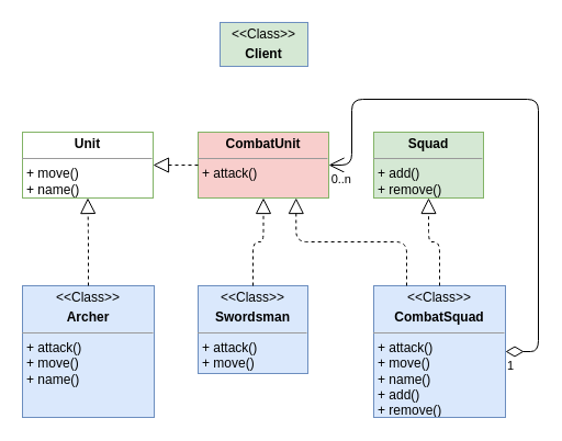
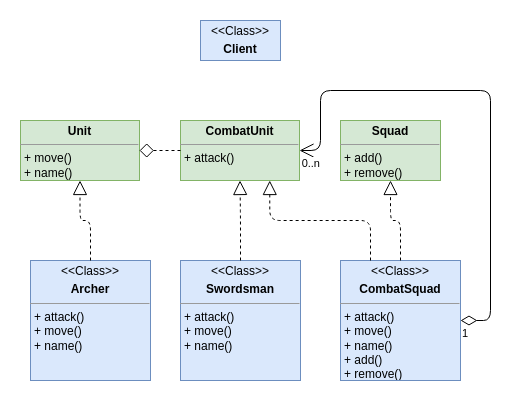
- <mxCell id="2" value="&lt;p style=&quot;margin: 0px ; margin-top: 4px ; text-align: center&quot;&gt;&amp;lt;&amp;lt;Class&amp;gt;&amp;gt;&lt;/p&gt;&lt;p style=&quot;margin: 0px ; margin-top: 4px ; text-align: center&quot;&gt;&lt;b&gt;Client&lt;/b&gt;&lt;/p&gt;" style="verticalAlign=top;align=left;overflow=fill;fontSize=12;fontFamily=Helvetica;html=1;fillColor=#d5e8d4;strokeColor=#6c8ebf;" parent="1" vertex="1"><mxGeometry x="200" y="20" width="80" height="40" as="geometry" /></mxCell>
+ <mxCell id="2" value="&lt;p style=&quot;margin: 0px ; margin-top: 4px ; text-align: center&quot;&gt;&amp;lt;&amp;lt;Class&amp;gt;&amp;gt;&lt;/p&gt;&lt;p style=&quot;margin: 0px ; margin-top: 4px ; text-align: center&quot;&gt;&lt;b&gt;Client&lt;/b&gt;&lt;/p&gt;" style="verticalAlign=top;align=left;overflow=fill;fontSize=12;fontFamily=Helvetica;html=1;fillColor=#dae8fc;strokeColor=#6c8ebf;" parent="1" vertex="1"><mxGeometry x="200" y="20" width="80" height="40" as="geometry" /></mxCell>
- <mxCell id="6" value="&lt;p style=&quot;margin: 0px ; margin-top: 4px ; text-align: center&quot;&gt;&lt;b&gt;Unit&lt;/b&gt;&lt;/p&gt;&lt;hr size=&quot;1&quot;&gt;&lt;p style=&quot;margin: 0px ; margin-left: 4px&quot;&gt;+ move()&lt;/p&gt;&lt;p style=&quot;margin: 0px ; margin-left: 4px&quot;&gt;+ name()&lt;/p&gt;" style="verticalAlign=top;align=left;overflow=fill;fontSize=12;fontFamily=Helvetica;html=1;fillColor=#ffffff;strokeColor=#82b366;" parent="1" vertex="1"><mxGeometry x="20" y="120" width="119" height="60" as="geometry" /></mxCell>
+ <mxCell id="6" value="&lt;p style=&quot;margin: 0px ; margin-top: 4px ; text-align: center&quot;&gt;&lt;b&gt;Unit&lt;/b&gt;&lt;/p&gt;&lt;hr size=&quot;1&quot;&gt;&lt;p style=&quot;margin: 0px ; margin-left: 4px&quot;&gt;+ move()&lt;/p&gt;&lt;p style=&quot;margin: 0px ; margin-left: 4px&quot;&gt;+ name()&lt;/p&gt;" style="verticalAlign=top;align=left;overflow=fill;fontSize=12;fontFamily=Helvetica;html=1;fillColor=#d5e8d4;strokeColor=#82b366;" parent="1" vertex="1"><mxGeometry x="20" y="120" width="119" height="60" as="geometry" /></mxCell>
- <mxCell id="9" value="" style="endArrow=block;dashed=1;endFill=0;endSize=12;html=1;exitX=0;exitY=0.5;exitDx=0;exitDy=0;entryX=1;entryY=0.5;entryDx=0;entryDy=0;" parent="1" source="5" target="6" edge="1"><mxGeometry width="160" relative="1" as="geometry"><mxPoint x="170" y="170" as="sourcePoint" /><mxPoint x="160" y="190" as="targetPoint" /></mxGeometry></mxCell>
+ <mxCell id="9" value="" style="endArrow=diamond;dashed=1;endFill=0;endSize=12;html=1;exitX=0;exitY=0.5;exitDx=0;exitDy=0;entryX=1;entryY=0.5;entryDx=0;entryDy=0;" parent="1" source="5" target="6" edge="1"><mxGeometry width="160" relative="1" as="geometry"><mxPoint x="170" y="170" as="sourcePoint" /><mxPoint x="160" y="190" as="targetPoint" /></mxGeometry></mxCell>
- <mxCell id="5" value="&lt;p style=&quot;margin: 0px ; margin-top: 4px ; text-align: center&quot;&gt;&lt;b&gt;CombatUnit&lt;/b&gt;&lt;/p&gt;&lt;hr size=&quot;1&quot;&gt;&lt;p style=&quot;margin: 0px ; margin-left: 4px&quot;&gt;+ attack()&lt;/p&gt;" style="verticalAlign=top;align=left;overflow=fill;fontSize=12;fontFamily=Helvetica;html=1;fillColor=#f8cecc;strokeColor=#82b366;" parent="1" vertex="1"><mxGeometry x="180" y="120" width="119" height="60" as="geometry" /></mxCell>
+ <mxCell id="5" value="&lt;p style=&quot;margin: 0px ; margin-top: 4px ; text-align: center&quot;&gt;&lt;b&gt;CombatUnit&lt;/b&gt;&lt;/p&gt;&lt;hr size=&quot;1&quot;&gt;&lt;p style=&quot;margin: 0px ; margin-left: 4px&quot;&gt;+ attack()&lt;/p&gt;" style="verticalAlign=top;align=left;overflow=fill;fontSize=12;fontFamily=Helvetica;html=1;fillColor=#d5e8d4;strokeColor=#82b366;" parent="1" vertex="1"><mxGeometry x="180" y="120" width="119" height="60" as="geometry" /></mxCell>
- <mxCell id="10" value="&lt;p style=&quot;margin: 0px ; margin-top: 4px ; text-align: center&quot;&gt;&amp;lt;&amp;lt;Class&amp;gt;&amp;gt;&lt;/p&gt;&lt;p style=&quot;margin: 0px ; margin-top: 4px ; text-align: center&quot;&gt;&lt;b&gt;Swordsman&lt;/b&gt;&lt;/p&gt;&lt;hr size=&quot;1&quot;&gt;&lt;p style=&quot;margin: 0px 0px 0px 4px&quot;&gt;+ attack()&lt;br&gt;&lt;/p&gt;&lt;p style=&quot;margin: 0px 0px 0px 4px&quot;&gt;+ move()&lt;/p&gt;&lt;p style=&quot;margin: 0px 0px 0px 4px&quot;&gt;+ name()&lt;/p&gt;" style="verticalAlign=top;align=left;overflow=fill;fontSize=12;fontFamily=Helvetica;html=1;fillColor=#dae8fc;strokeColor=#6c8ebf;" parent="1" vertex="1"><mxGeometry x="180" y="260" width="100" height="80" as="geometry" /></mxCell>
+ <mxCell id="10" value="&lt;p style=&quot;margin: 0px ; margin-top: 4px ; text-align: center&quot;&gt;&amp;lt;&amp;lt;Class&amp;gt;&amp;gt;&lt;/p&gt;&lt;p style=&quot;margin: 0px ; margin-top: 4px ; text-align: center&quot;&gt;&lt;b&gt;Swordsman&lt;/b&gt;&lt;/p&gt;&lt;hr size=&quot;1&quot;&gt;&lt;p style=&quot;margin: 0px 0px 0px 4px&quot;&gt;+ attack()&lt;br&gt;&lt;/p&gt;&lt;p style=&quot;margin: 0px 0px 0px 4px&quot;&gt;+ move()&lt;/p&gt;&lt;p style=&quot;margin: 0px 0px 0px 4px&quot;&gt;+ name()&lt;/p&gt;" style="verticalAlign=top;align=left;overflow=fill;fontSize=12;fontFamily=Helvetica;html=1;fillColor=#dae8fc;strokeColor=#6c8ebf;" parent="1" vertex="1"><mxGeometry x="180" y="260" width="120" height="120" as="geometry" /></mxCell>
- <mxCell id="3" value="&lt;p style=&quot;margin: 0px ; margin-top: 4px ; text-align: center&quot;&gt;&amp;lt;&amp;lt;Class&amp;gt;&amp;gt;&lt;/p&gt;&lt;p style=&quot;margin: 0px ; margin-top: 4px ; text-align: center&quot;&gt;&lt;b&gt;Archer&lt;/b&gt;&lt;/p&gt;&lt;hr size=&quot;1&quot;&gt;&lt;p style=&quot;margin: 0px ; margin-left: 4px&quot;&gt;+ attack()&lt;br&gt;&lt;/p&gt;&lt;p style=&quot;margin: 0px ; margin-left: 4px&quot;&gt;+ move()&lt;/p&gt;&lt;p style=&quot;margin: 0px ; margin-left: 4px&quot;&gt;+ name()&lt;/p&gt;" style="verticalAlign=top;align=left;overflow=fill;fontSize=12;fontFamily=Helvetica;html=1;fillColor=#dae8fc;strokeColor=#6c8ebf;" parent="1" vertex="1"><mxGeometry x="20" y="260" width="120" height="120" as="geometry" /></mxCell>
+ <mxCell id="3" value="&lt;p style=&quot;margin: 0px ; margin-top: 4px ; text-align: center&quot;&gt;&amp;lt;&amp;lt;Class&amp;gt;&amp;gt;&lt;/p&gt;&lt;p style=&quot;margin: 0px ; margin-top: 4px ; text-align: center&quot;&gt;&lt;b&gt;Archer&lt;/b&gt;&lt;/p&gt;&lt;hr size=&quot;1&quot;&gt;&lt;p style=&quot;margin: 0px ; margin-left: 4px&quot;&gt;+ attack()&lt;br&gt;&lt;/p&gt;&lt;p style=&quot;margin: 0px ; margin-left: 4px&quot;&gt;+ move()&lt;/p&gt;&lt;p style=&quot;margin: 0px ; margin-left: 4px&quot;&gt;+ name()&lt;/p&gt;" style="verticalAlign=top;align=left;overflow=fill;fontSize=12;fontFamily=Helvetica;html=1;fillColor=#dae8fc;strokeColor=#6c8ebf;" parent="1" vertex="1"><mxGeometry x="30" y="260" width="120" height="120" as="geometry" /></mxCell>
